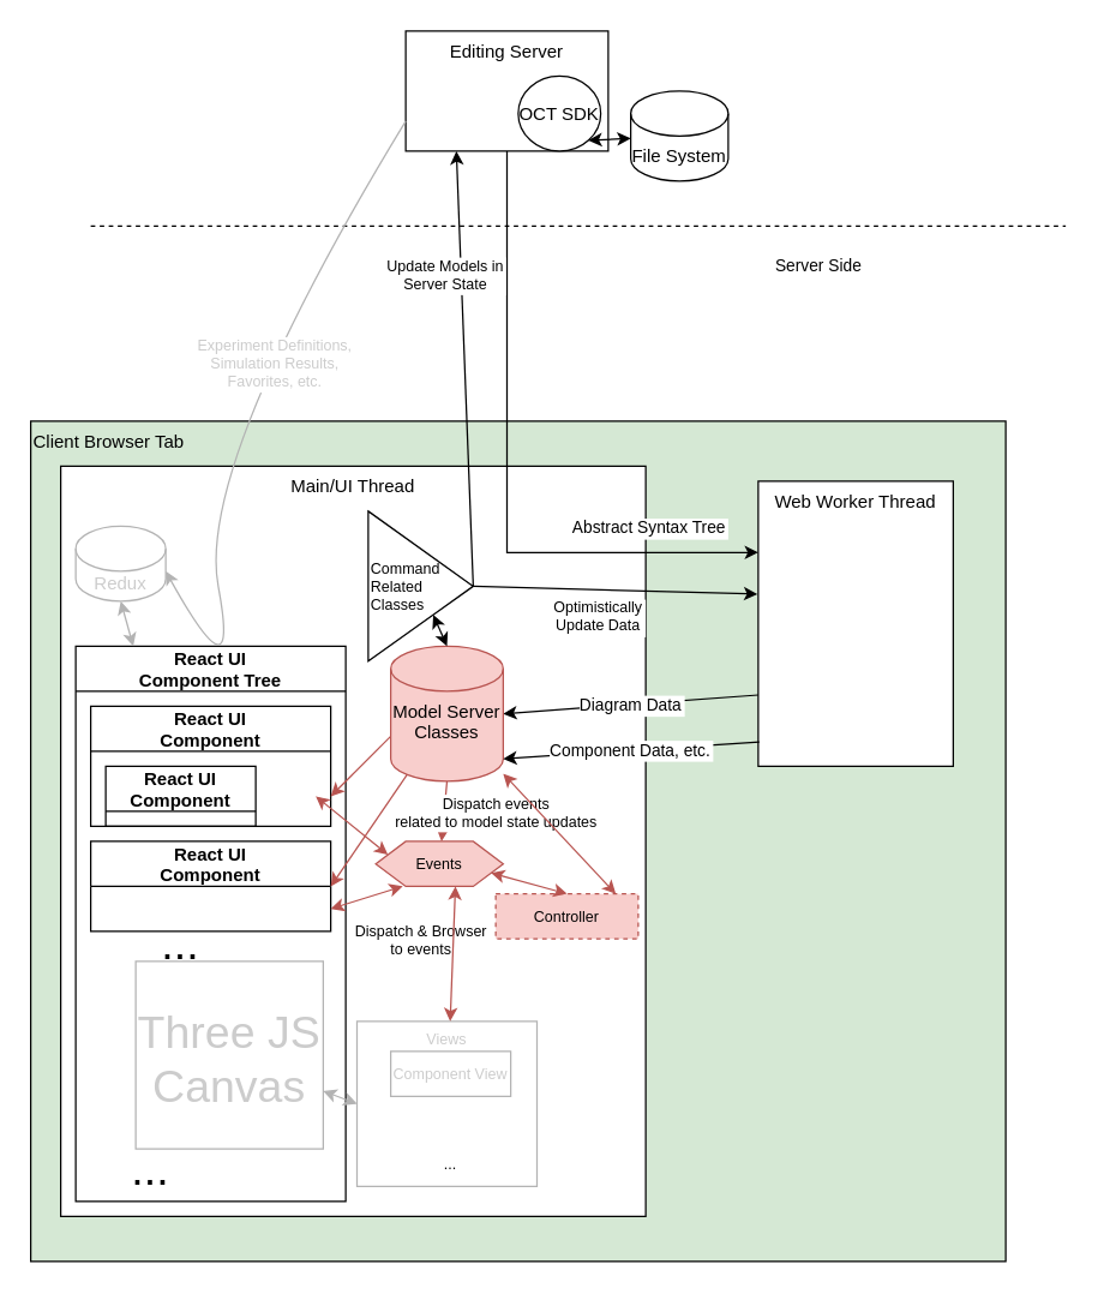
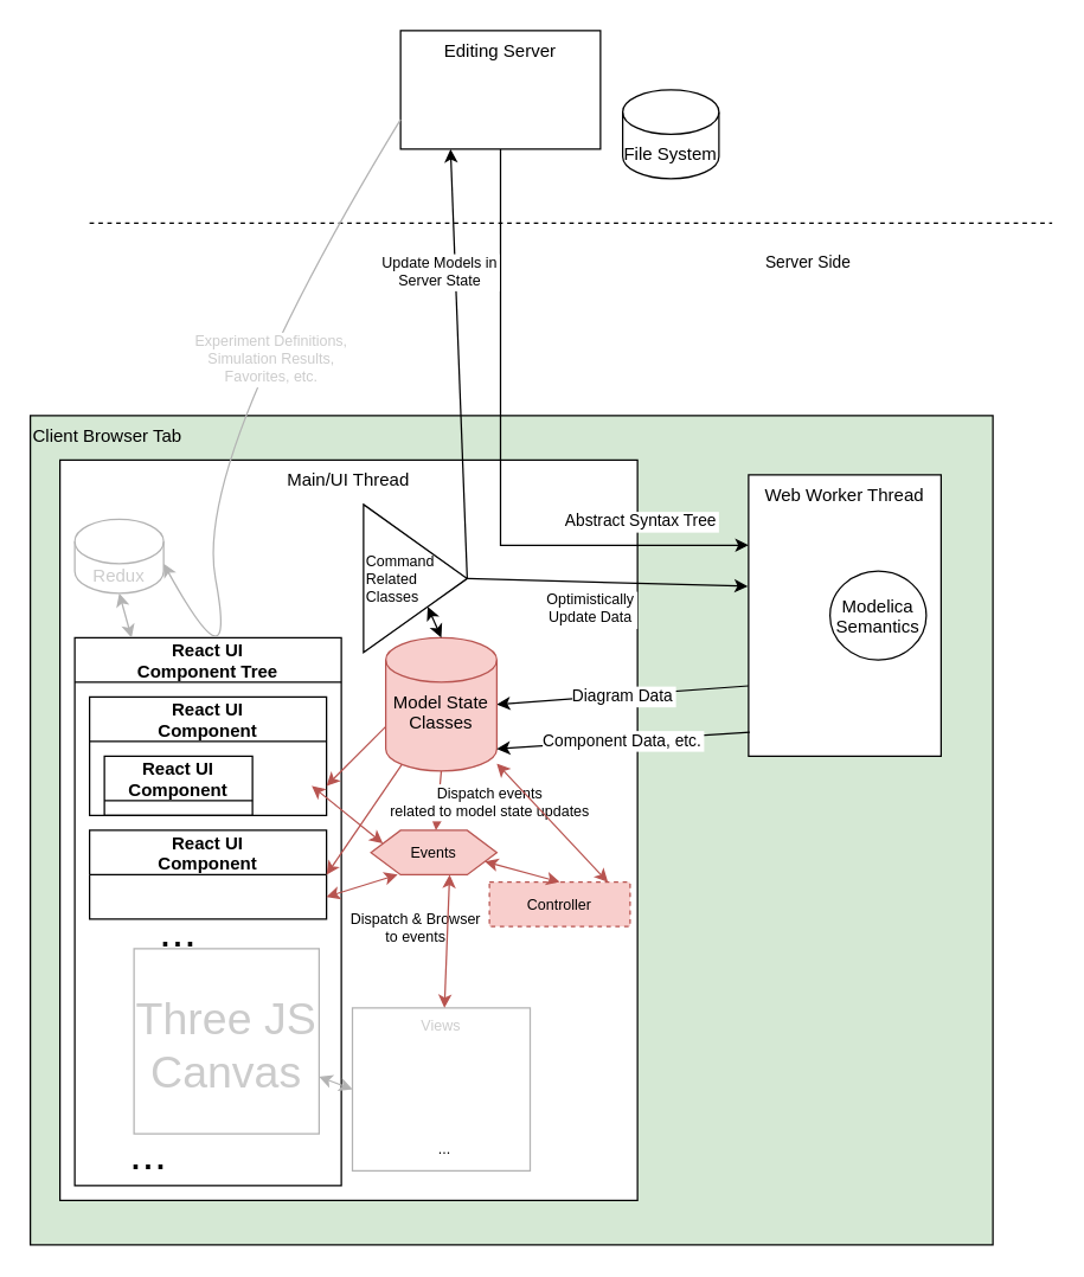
- <mxCell id="23" value="OCT SDK" style="ellipse;" vertex="1" parent="21"><mxGeometry x="75" y="30" width="55" height="50" as="geometry" /></mxCell>
- <mxCell id="25" value="" style="endArrow=classic;startArrow=classic;rounded=0;fontSize=10;exitX=1;exitY=1;exitDx=0;exitDy=0;" edge="1" parent="21" source="23" target="24"><mxGeometry width="50" height="50" relative="1" as="geometry"><mxPoint x="110" y="240" as="sourcePoint" /><mxPoint x="160" y="190" as="targetPoint" /></mxGeometry></mxCell>
+ <mxCell id="6" value="Modelica&#10;Semantics" style="ellipse;" vertex="1" parent="1"><mxGeometry x="560" y="385" width="65" height="60" as="geometry" /></mxCell>
- <mxCell id="11" value="Model Server&#10;Classes" style="shape=cylinder3;boundedLbl=1;backgroundOutline=1;size=15;verticalAlign=top;fillColor=#f8cecc;strokeColor=#b85450;" vertex="1" parent="1"><mxGeometry x="260" y="430" width="75" height="90" as="geometry" /></mxCell>
+ <mxCell id="11" value="Model State&#10;Classes" style="shape=cylinder3;boundedLbl=1;backgroundOutline=1;size=15;verticalAlign=top;fillColor=#f8cecc;strokeColor=#b85450;" vertex="1" parent="1"><mxGeometry x="260" y="430" width="75" height="90" as="geometry" /></mxCell>
- <mxCell id="41" value="Component View" style="rounded=0;strokeColor=#B3B3B3;fontSize=10;fontColor=#CCCCCC;" vertex="1" parent="1"><mxGeometry x="260" y="700" width="80" height="30" as="geometry" /></mxCell>
